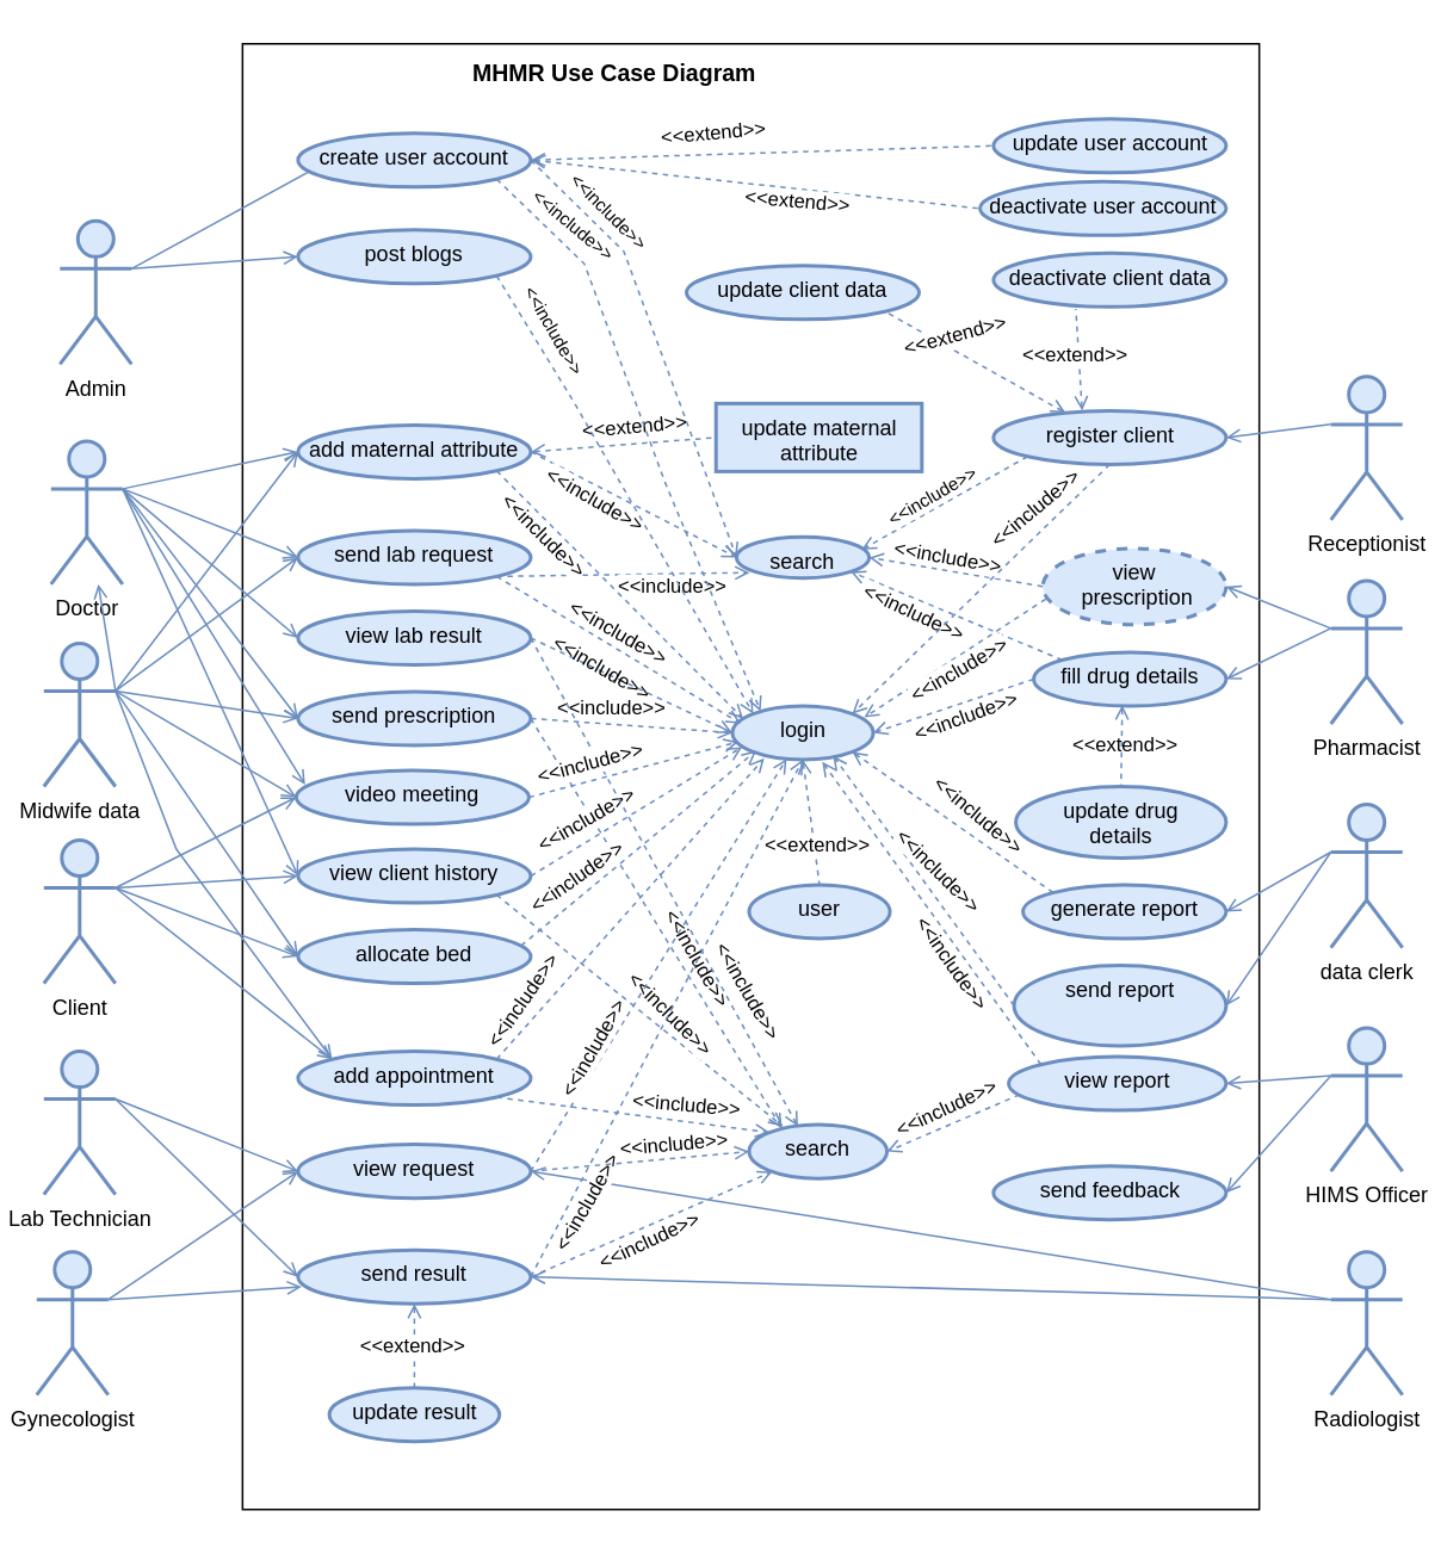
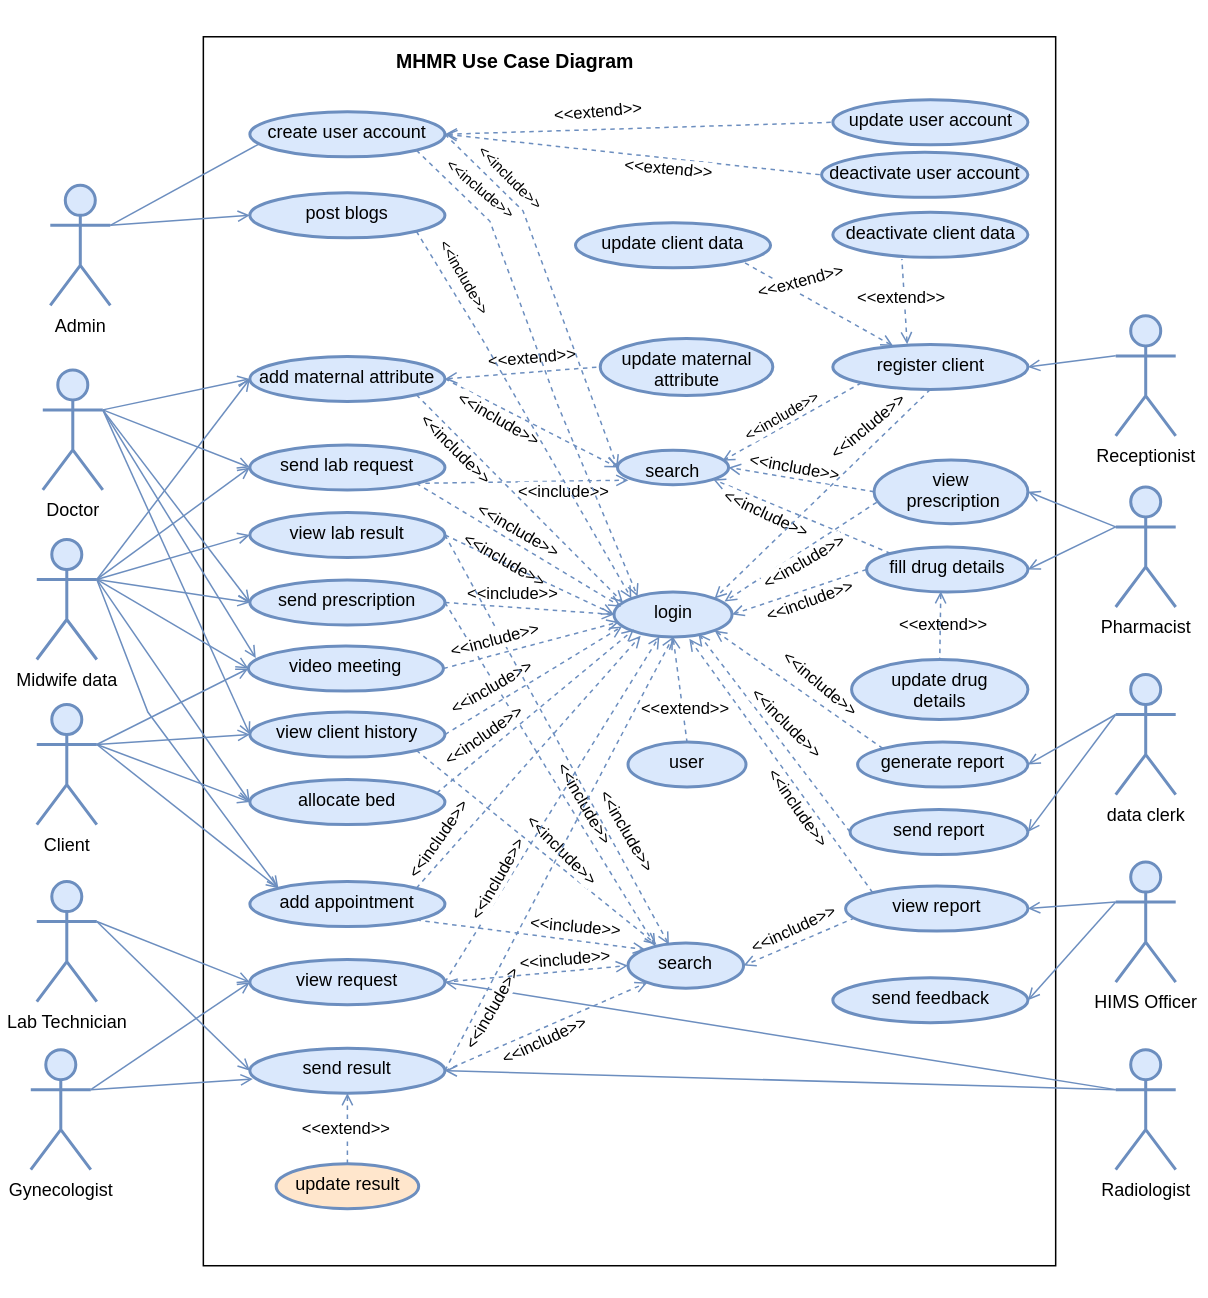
- <mxCell id="23" value="&lt;div&gt;update maternal &lt;br&gt;&lt;/div&gt;&lt;div&gt;attribute&lt;/div&gt;" style="whiteSpace=wrap;html=1;verticalAlign=top;strokeWidth=2;fillColor=#dae8fc;strokeColor=#6c8ebf;rounded=0;" parent="1" vertex="1"><mxGeometry x="399.5" y="225" width="115" height="38" as="geometry" /></mxCell>
+ <mxCell id="23" value="&lt;div&gt;update maternal &lt;br&gt;&lt;/div&gt;&lt;div&gt;attribute&lt;/div&gt;" style="ellipse;whiteSpace=wrap;html=1;verticalAlign=top;strokeWidth=2;fillColor=#dae8fc;strokeColor=#6c8ebf;" parent="1" vertex="1"><mxGeometry x="399.5" y="225" width="115" height="38" as="geometry" /></mxCell>
- <mxCell id="27" value="" style="rounded=0;orthogonalLoop=1;jettySize=auto;html=1;endArrow=open;endFill=0;strokeWidth=1;fillColor=#dae8fc;strokeColor=#6c8ebf;exitX=1;exitY=0.333;exitDx=0;exitDy=0;exitPerimeter=0;entryX=0;entryY=0.5;entryDx=0;entryDy=0;" parent="1" source="21" target="68" edge="1"><mxGeometry relative="1" as="geometry"><mxPoint x="83" y="367.667" as="sourcePoint" /><mxPoint x="201" y="305" as="targetPoint" /></mxGeometry></mxCell>
- <mxCell id="72" value="&lt;div&gt;view&lt;/div&gt;&lt;div&gt;&amp;nbsp;prescription&lt;/div&gt;" style="ellipse;whiteSpace=wrap;html=1;verticalAlign=top;strokeWidth=2;fillColor=#dae8fc;strokeColor=#6c8ebf;dashed=1;" parent="1" vertex="1"><mxGeometry x="582" y="306" width="102.5" height="42.5" as="geometry" /></mxCell>
+ <mxCell id="72" value="&lt;div&gt;view&lt;/div&gt;&lt;div&gt;&amp;nbsp;prescription&lt;/div&gt;" style="ellipse;whiteSpace=wrap;html=1;verticalAlign=top;strokeWidth=2;fillColor=#dae8fc;strokeColor=#6c8ebf;" parent="1" vertex="1"><mxGeometry x="582" y="306" width="102.5" height="42.5" as="geometry" /></mxCell>
- <mxCell id="32" value="" style="rounded=0;orthogonalLoop=1;jettySize=auto;html=1;endArrow=open;endFill=0;strokeWidth=1;fillColor=#dae8fc;strokeColor=#6c8ebf;exitX=1;exitY=0.333;exitDx=0;exitDy=0;exitPerimeter=0;" parent="1" source="29" target="21" edge="1"><mxGeometry relative="1" as="geometry"><mxPoint x="693" y="327.667" as="sourcePoint" /><mxPoint x="791" y="325" as="targetPoint" /></mxGeometry></mxCell>
+ <mxCell id="32" value="" style="rounded=0;orthogonalLoop=1;jettySize=auto;html=1;endArrow=open;endFill=0;strokeWidth=1;fillColor=#dae8fc;strokeColor=#6c8ebf;exitX=1;exitY=0.333;exitDx=0;exitDy=0;exitPerimeter=0;entryX=0;entryY=0.5;entryDx=0;entryDy=0;" parent="1" source="29" target="68" edge="1"><mxGeometry relative="1" as="geometry"><mxPoint x="693" y="327.667" as="sourcePoint" /><mxPoint x="791" y="325" as="targetPoint" /></mxGeometry></mxCell>
- <mxCell id="58" value="send report" style="ellipse;whiteSpace=wrap;html=1;verticalAlign=top;strokeWidth=2;fillColor=#dae8fc;strokeColor=#6c8ebf;" parent="1" vertex="1"><mxGeometry x="566" y="539" width="118.5" height="45" as="geometry" /></mxCell>
+ <mxCell id="58" value="send report" style="ellipse;whiteSpace=wrap;html=1;verticalAlign=top;strokeWidth=2;fillColor=#dae8fc;strokeColor=#6c8ebf;" parent="1" vertex="1"><mxGeometry x="566" y="539" width="118.5" height="30" as="geometry" /></mxCell>
- <mxCell id="55" value="update result" style="ellipse;whiteSpace=wrap;html=1;verticalAlign=top;strokeWidth=2;fillColor=#dae8fc;strokeColor=#6c8ebf;" parent="1" vertex="1"><mxGeometry x="183.5" y="775" width="95" height="30" as="geometry" /></mxCell>
+ <mxCell id="55" value="update result" style="ellipse;whiteSpace=wrap;html=1;verticalAlign=top;strokeWidth=2;fillColor=#ffe6cc;strokeColor=#6c8ebf;" parent="1" vertex="1"><mxGeometry x="183.5" y="775" width="95" height="30" as="geometry" /></mxCell>
